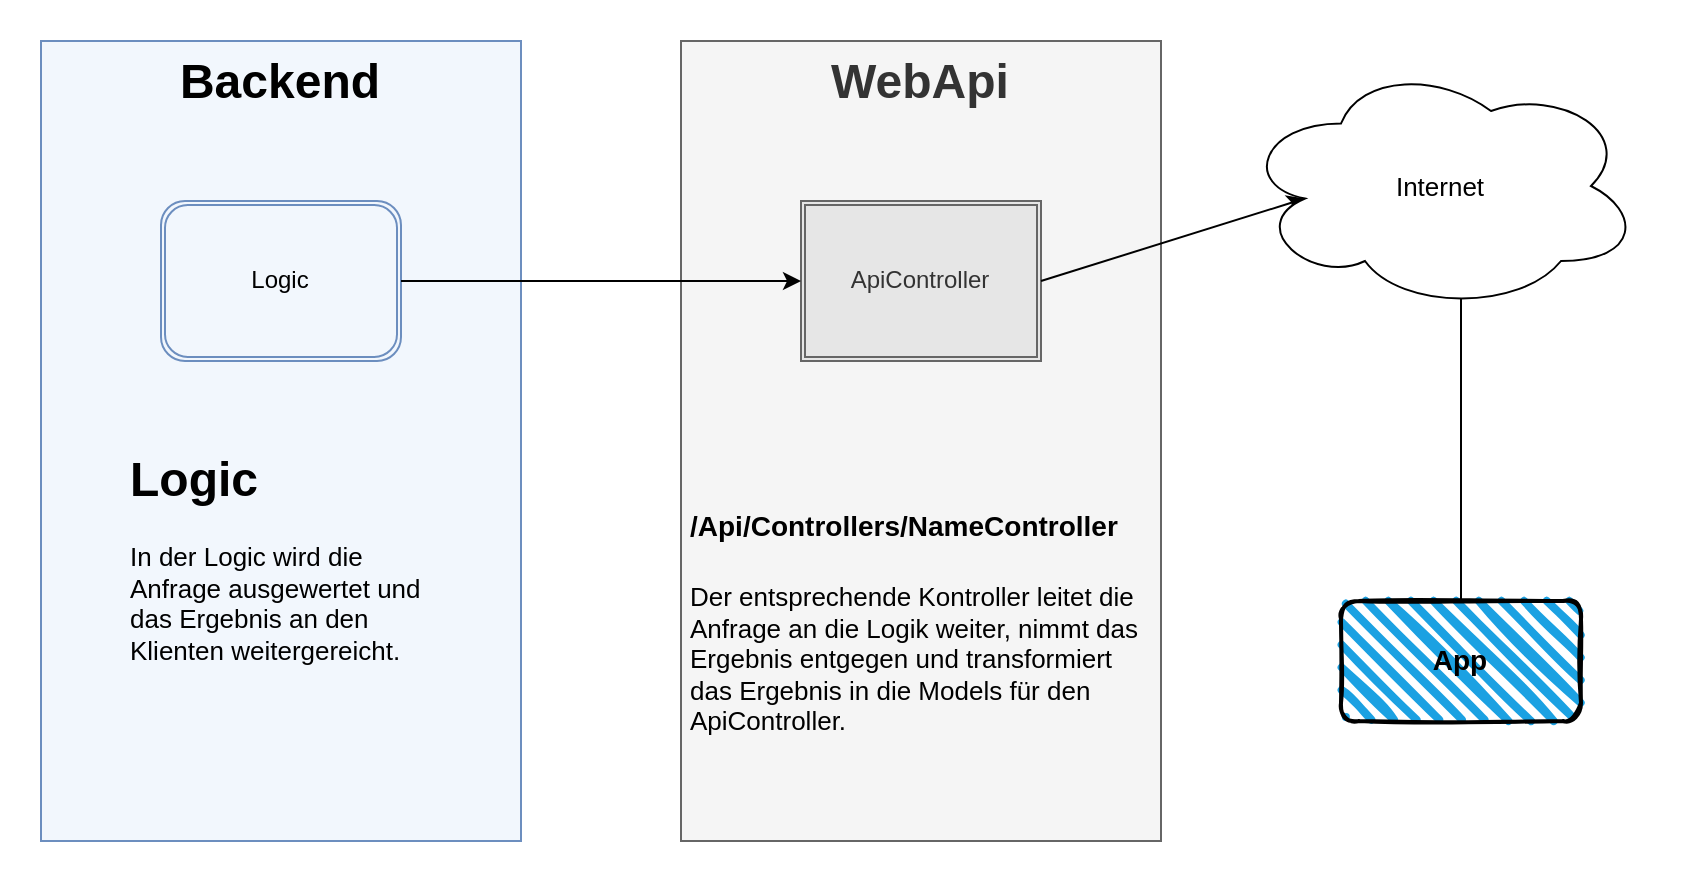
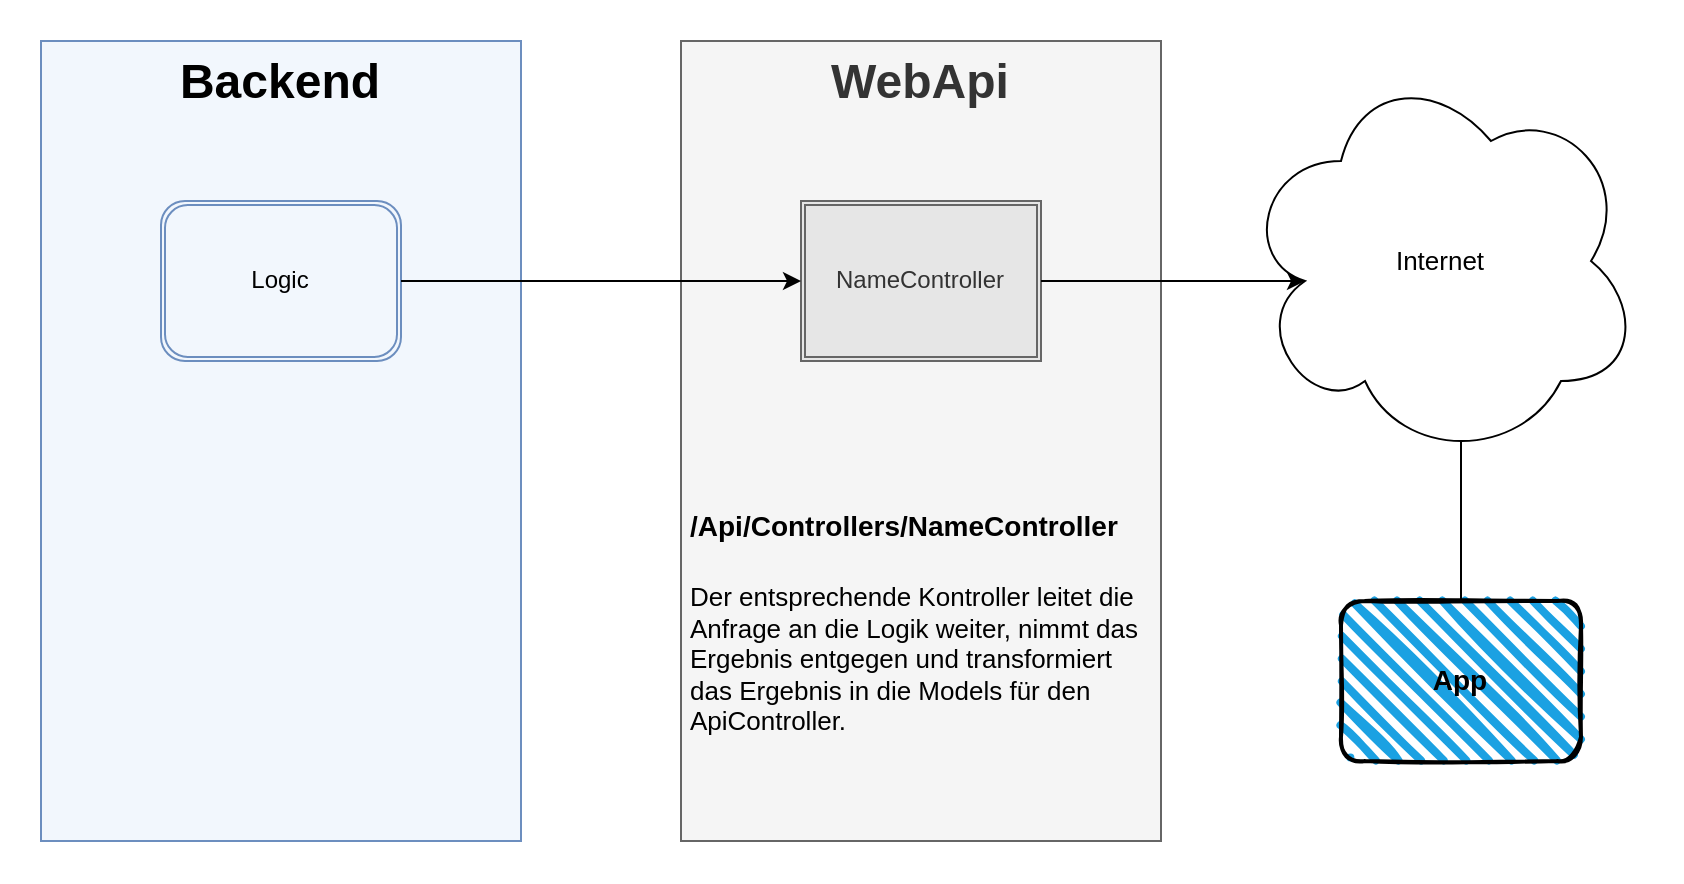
- <mxCell id="11" value="Internet" style="ellipse;shape=cloud;whiteSpace=wrap;html=1;align=center;fontSize=13;fillColor=#FFFFFF;" vertex="1" parent="1"><mxGeometry x="620" y="30" width="200" height="125" as="geometry" /></mxCell>
+ <mxCell id="11" value="Internet" style="ellipse;shape=cloud;whiteSpace=wrap;html=1;align=center;fontSize=13;fillColor=#FFFFFF;" vertex="1" parent="1"><mxGeometry x="620" y="30" width="200" height="200" as="geometry" /></mxCell>
- <mxCell id="6" value="ApiController" style="shape=ext;double=1;rounded=0;whiteSpace=wrap;html=1;fillColor=#E6E6E6;strokeColor=#666666;fontColor=#333333;" parent="1" vertex="1"><mxGeometry x="400" y="100" width="120" height="80" as="geometry" /></mxCell>
+ <mxCell id="6" value="NameController" style="shape=ext;double=1;rounded=0;whiteSpace=wrap;html=1;fillColor=#E6E6E6;strokeColor=#666666;fontColor=#333333;" parent="1" vertex="1"><mxGeometry x="400" y="100" width="120" height="80" as="geometry" /></mxCell>
- <mxCell id="9" value="&lt;h1&gt;&lt;span&gt;Logic&lt;/span&gt;&lt;/h1&gt;&lt;div&gt;&lt;font style=&quot;font-size: 13px&quot;&gt;In der Logic wird die Anfrage ausgewertet und das Ergebnis an den Klienten weitergereicht.&lt;/font&gt;&lt;/div&gt;" style="text;html=1;strokeColor=none;fillColor=none;spacing=5;spacingTop=-20;whiteSpace=wrap;overflow=hidden;rounded=0;" parent="1" vertex="1"><mxGeometry x="60" y="220" width="160" height="120" as="geometry" /></mxCell>
- <mxCell id="5" value="&lt;b&gt;&lt;font style=&quot;font-size: 14px&quot;&gt;App&lt;/font&gt;&lt;/b&gt;" style="rounded=1;whiteSpace=wrap;html=1;strokeWidth=2;fillWeight=4;hachureGap=8;hachureAngle=45;fillColor=#1ba1e2;sketch=1;" parent="1" vertex="1"><mxGeometry x="670" y="300" width="120" height="60" as="geometry" /></mxCell>
+ <mxCell id="5" value="&lt;b&gt;&lt;font style=&quot;font-size: 14px&quot;&gt;App&lt;/font&gt;&lt;/b&gt;" style="rounded=1;whiteSpace=wrap;html=1;strokeWidth=2;fillWeight=4;hachureGap=8;hachureAngle=45;fillColor=#1ba1e2;sketch=1;" parent="1" vertex="1"><mxGeometry x="670" y="300" width="120" height="80" as="geometry" /></mxCell>
